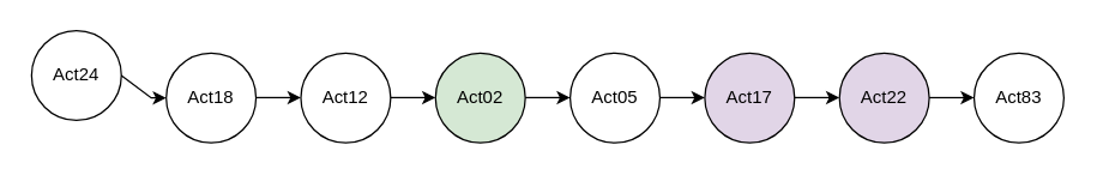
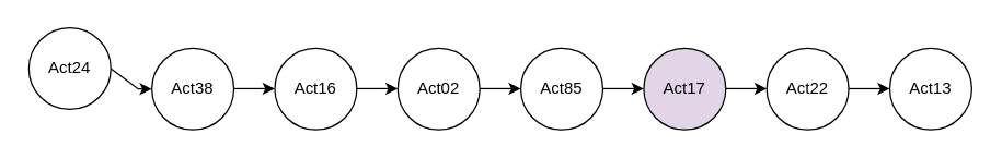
- <mxCell id="3" value="Act18" style="ellipse;whiteSpace=wrap;html=1;aspect=fixed;" vertex="1" parent="1"><mxGeometry x="110" y="35" width="60" height="60" as="geometry" /></mxCell>
+ <mxCell id="3" value="Act38" style="ellipse;whiteSpace=wrap;html=1;aspect=fixed;" vertex="1" parent="1"><mxGeometry x="110" y="35" width="60" height="60" as="geometry" /></mxCell>
- <mxCell id="4" value="Act12" style="ellipse;whiteSpace=wrap;html=1;aspect=fixed;" vertex="1" parent="1"><mxGeometry x="200" y="35" width="60" height="60" as="geometry" /></mxCell>
+ <mxCell id="4" value="Act16" style="ellipse;whiteSpace=wrap;html=1;aspect=fixed;" vertex="1" parent="1"><mxGeometry x="200" y="35" width="60" height="60" as="geometry" /></mxCell>
- <mxCell id="5" value="Act02" style="ellipse;whiteSpace=wrap;html=1;aspect=fixed;fillColor=#d5e8d4;" vertex="1" parent="1"><mxGeometry x="290" y="35" width="60" height="60" as="geometry" /></mxCell>
+ <mxCell id="5" value="Act02" style="ellipse;whiteSpace=wrap;html=1;aspect=fixed;" vertex="1" parent="1"><mxGeometry x="290" y="35" width="60" height="60" as="geometry" /></mxCell>
- <mxCell id="6" value="Act05" style="ellipse;whiteSpace=wrap;html=1;aspect=fixed;" vertex="1" parent="1"><mxGeometry x="380" y="35" width="60" height="60" as="geometry" /></mxCell>
+ <mxCell id="6" value="Act85" style="ellipse;whiteSpace=wrap;html=1;aspect=fixed;" vertex="1" parent="1"><mxGeometry x="380" y="35" width="60" height="60" as="geometry" /></mxCell>
- <mxCell id="8" value="Act22" style="ellipse;whiteSpace=wrap;html=1;aspect=fixed;fillColor=#e1d5e7;" vertex="1" parent="1"><mxGeometry x="560" y="35" width="60" height="60" as="geometry" /></mxCell>
+ <mxCell id="8" value="Act22" style="ellipse;whiteSpace=wrap;html=1;aspect=fixed;" vertex="1" parent="1"><mxGeometry x="560" y="35" width="60" height="60" as="geometry" /></mxCell>
- <mxCell id="9" value="Act83" style="ellipse;whiteSpace=wrap;html=1;aspect=fixed;" vertex="1" parent="1"><mxGeometry x="650" y="35" width="60" height="60" as="geometry" /></mxCell>
+ <mxCell id="9" value="Act13" style="ellipse;whiteSpace=wrap;html=1;aspect=fixed;" vertex="1" parent="1"><mxGeometry x="650" y="35" width="60" height="60" as="geometry" /></mxCell>
